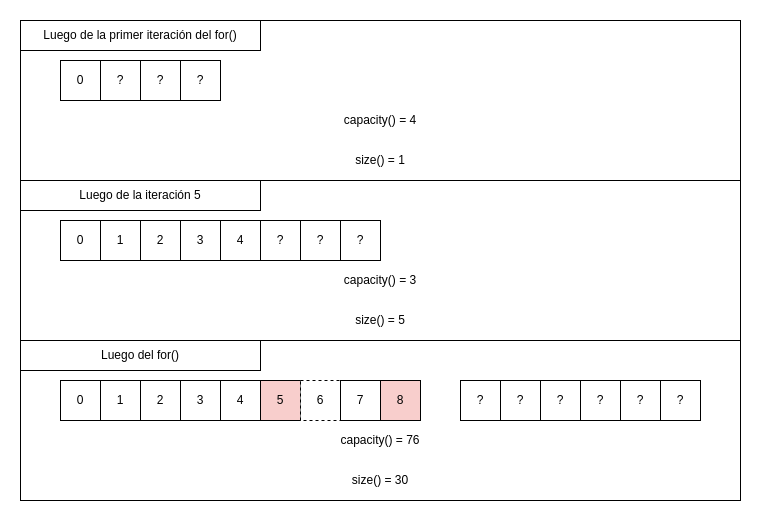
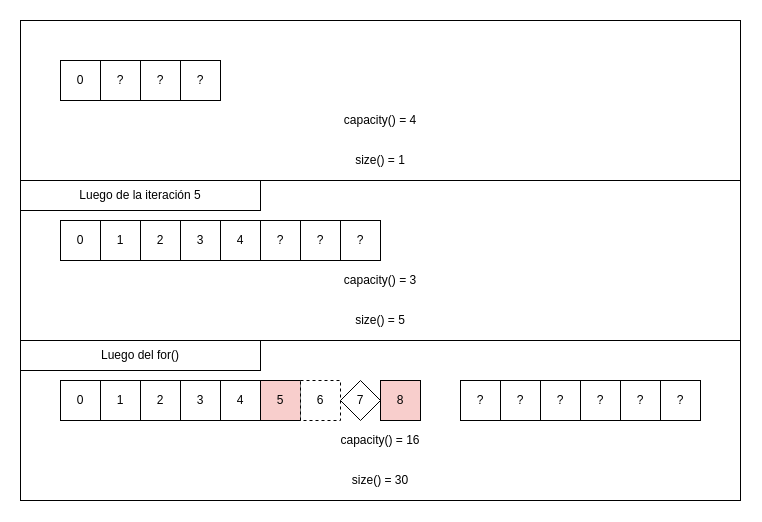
- <mxCell id="38" value="Luego de la primer iteración del for()" style="text;html=1;strokeColor=default;fillColor=none;align=center;verticalAlign=middle;whiteSpace=wrap;rounded=0;" vertex="1" parent="1"><mxGeometry x="20" y="20" width="240" height="30" as="geometry" /></mxCell>
- <mxCell id="20" value="7" style="rounded=0;whiteSpace=wrap;html=1;" vertex="1" parent="1"><mxGeometry x="340" y="380" width="40" height="40" as="geometry" /></mxCell>
+ <mxCell id="20" value="7" style="rhombus;whiteSpace=wrap;html=1;" vertex="1" parent="1"><mxGeometry x="340" y="380" width="40" height="40" as="geometry" /></mxCell>
- <mxCell id="16" value="capacity() = 76" style="text;html=1;strokeColor=none;fillColor=none;align=center;verticalAlign=middle;whiteSpace=wrap;rounded=0;" vertex="1" parent="1"><mxGeometry x="60" y="420" width="640" height="40" as="geometry" /></mxCell>
+ <mxCell id="16" value="capacity() = 16" style="text;html=1;strokeColor=none;fillColor=none;align=center;verticalAlign=middle;whiteSpace=wrap;rounded=0;" vertex="1" parent="1"><mxGeometry x="60" y="420" width="640" height="40" as="geometry" /></mxCell>
